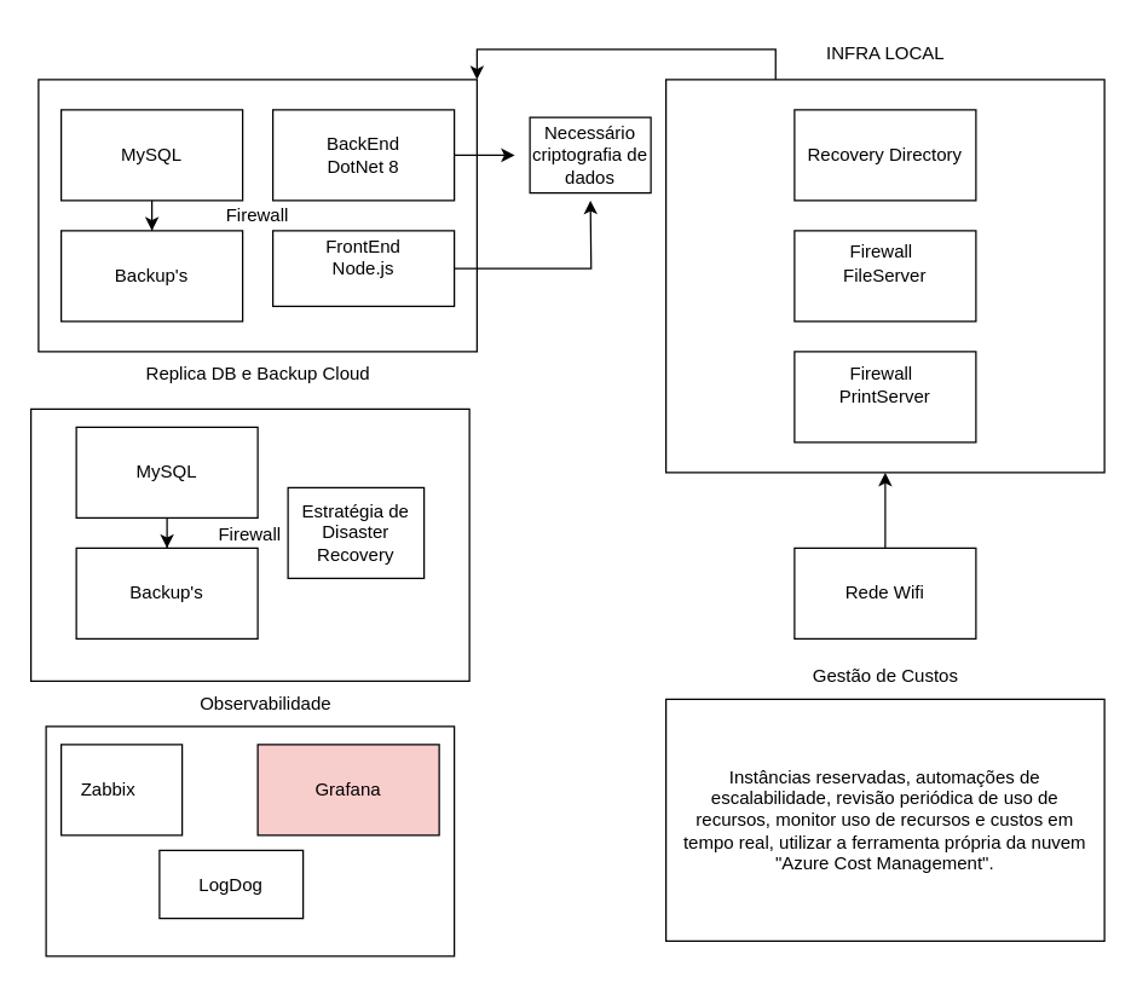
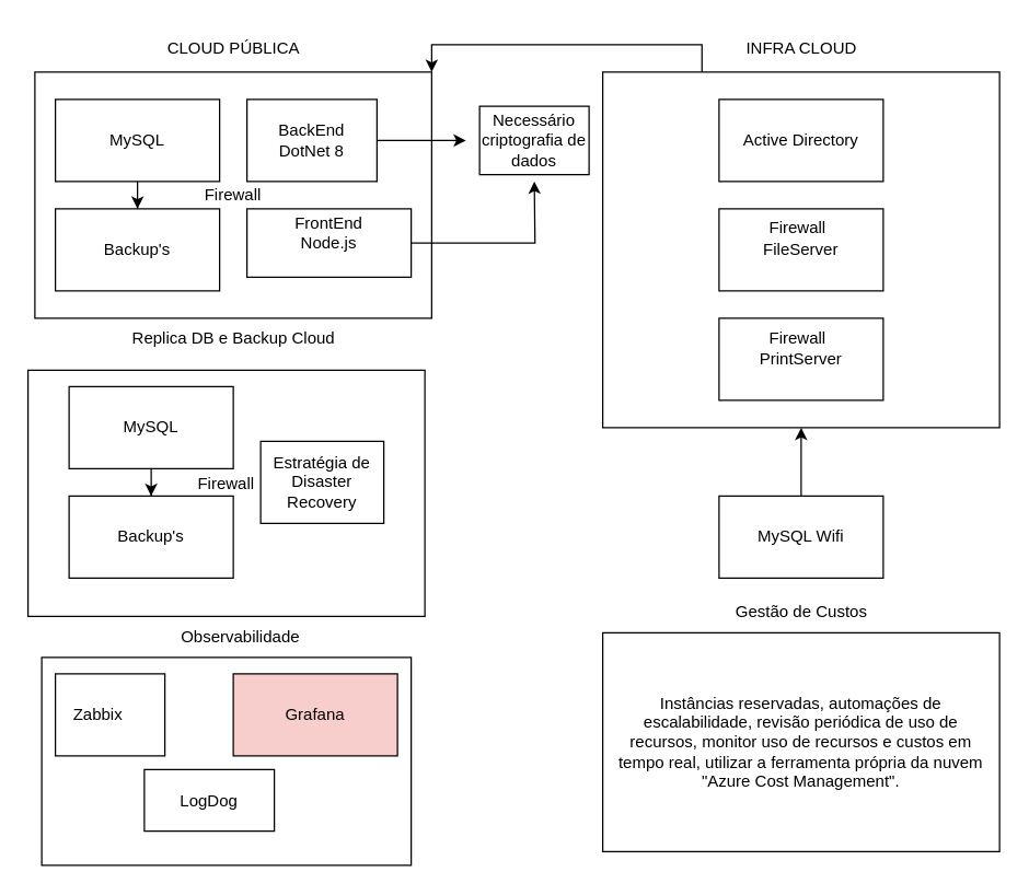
+ <mxCell id="9" value="CLOUD PÚBLICA" style="text;html=1;align=center;verticalAlign=middle;resizable=0;points=[];autosize=1;strokeColor=none;fillColor=none;" parent="1" vertex="1"><mxGeometry x="110" y="20" width="120" height="30" as="geometry" /></mxCell>
- <mxCell id="12" value="&lt;div&gt;INFRA LOCAL&lt;/div&gt;&lt;div&gt;&lt;br&gt;&lt;/div&gt;" style="text;html=1;align=center;verticalAlign=middle;resizable=0;points=[];autosize=1;strokeColor=none;fillColor=none;" parent="1" vertex="1"><mxGeometry x="535" width="100" height="40" as="geometry" y="22" /></mxCell>
+ <mxCell id="12" value="&lt;div&gt;INFRA CLOUD&lt;/div&gt;&lt;div&gt;&lt;br&gt;&lt;/div&gt;" style="text;html=1;align=center;verticalAlign=middle;resizable=0;points=[];autosize=1;strokeColor=none;fillColor=none;" parent="1" vertex="1"><mxGeometry x="535" width="100" height="40" as="geometry" y="22" /></mxCell>
- <mxCell id="6" value="&lt;div&gt;BackEnd&lt;/div&gt;&lt;div&gt;DotNet 8&lt;br&gt;&lt;/div&gt;" style="rounded=0;whiteSpace=wrap;html=1;" parent="1" vertex="1"><mxGeometry x="180" y="72" width="120" height="60" as="geometry" /></mxCell>
+ <mxCell id="6" value="&lt;div&gt;BackEnd&lt;/div&gt;&lt;div&gt;DotNet 8&lt;br&gt;&lt;/div&gt;" style="rounded=0;whiteSpace=wrap;html=1;" parent="1" vertex="1"><mxGeometry x="180" y="72" width="95" height="60" as="geometry" /></mxCell>
- <mxCell id="13" value="Recovery Directory" style="rounded=0;whiteSpace=wrap;html=1;" parent="1" vertex="1"><mxGeometry x="525" y="72" width="120" height="60" as="geometry" /></mxCell>
+ <mxCell id="13" value="Active Directory" style="rounded=0;whiteSpace=wrap;html=1;" parent="1" vertex="1"><mxGeometry x="525" y="72" width="120" height="60" as="geometry" /></mxCell>
- <mxCell id="16" value="Rede Wifi" style="rounded=0;whiteSpace=wrap;html=1;" parent="1" vertex="1"><mxGeometry x="525" y="362" width="120" height="60" as="geometry" /></mxCell>
+ <mxCell id="16" value="MySQL Wifi" style="rounded=0;whiteSpace=wrap;html=1;" parent="1" vertex="1"><mxGeometry x="525" y="362" width="120" height="60" as="geometry" /></mxCell>
